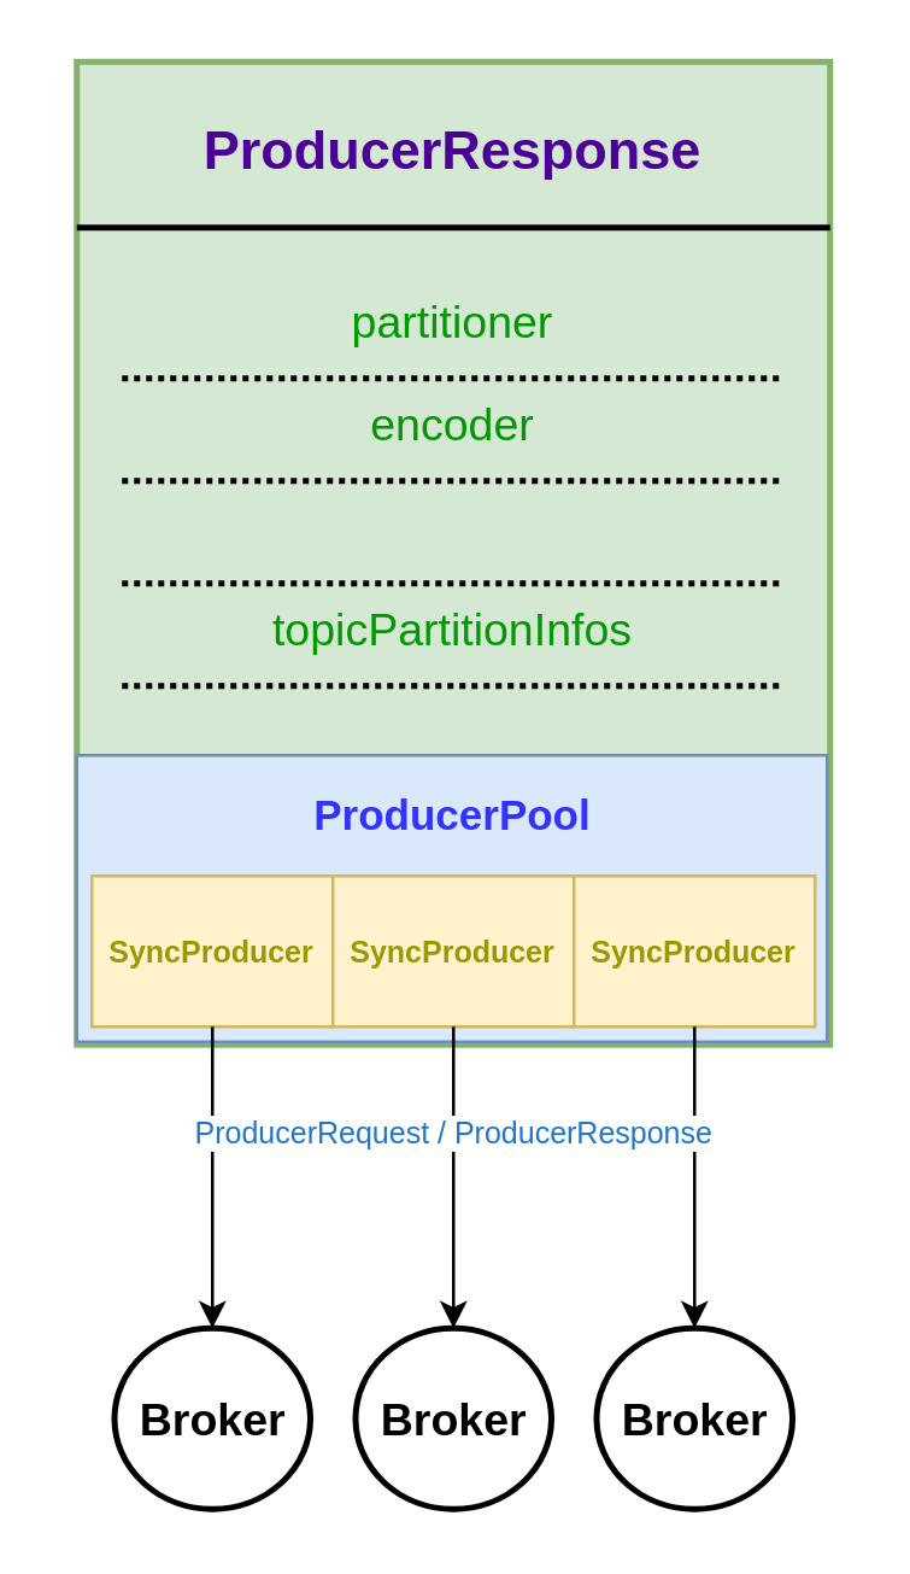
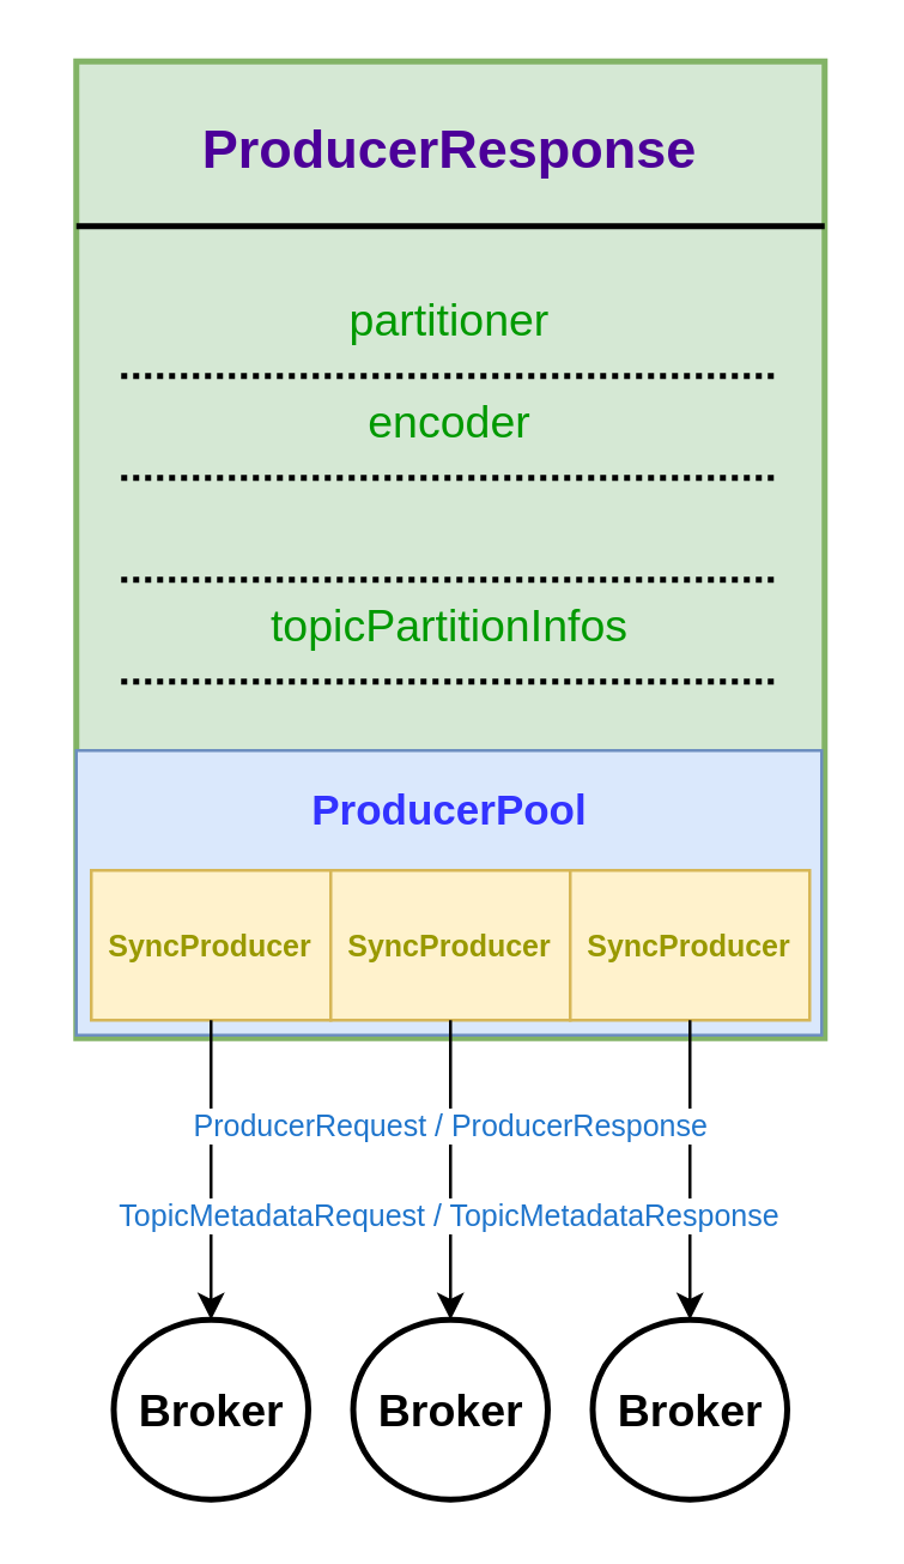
+ <mxCell id="28" value="TopicMetadataRequest / TopicMetadataResponse" style="text;html=1;strokeColor=none;fillColor=none;align=center;verticalAlign=middle;whiteSpace=wrap;rounded=0;fontSize=10;labelBackgroundColor=#ffffff;fontColor=#1F75CC;" vertex="1" parent="1"><mxGeometry x="20" y="395" width="260" height="20" as="geometry" /></mxCell>
